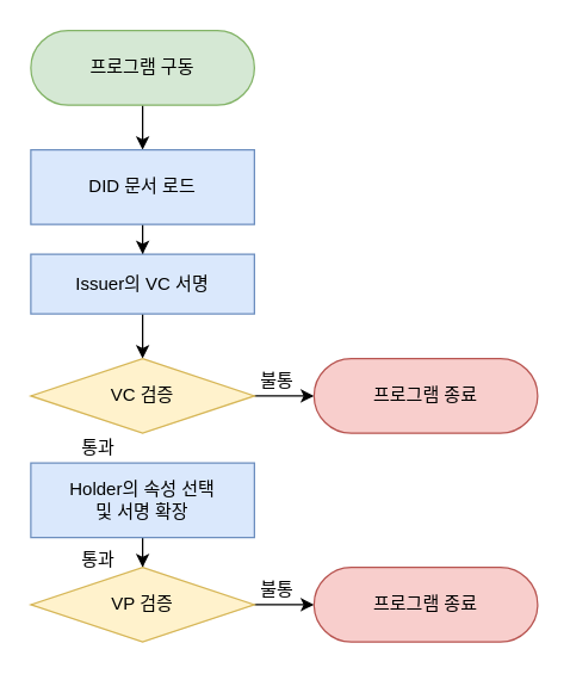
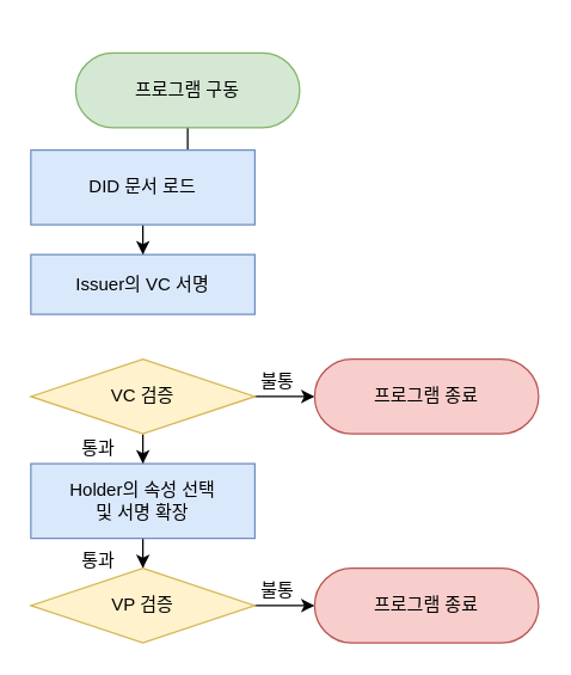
- <mxCell id="3" value="프로그램 구동" style="rounded=1;whiteSpace=wrap;html=1;arcSize=50;fillColor=#d5e8d4;strokeColor=#82b366;" vertex="1" parent="1"><mxGeometry x="20" y="20" width="150" height="50" as="geometry" /></mxCell>
+ <mxCell id="3" value="프로그램 구동" style="rounded=1;whiteSpace=wrap;html=1;arcSize=50;fillColor=#d5e8d4;strokeColor=#82b366;" vertex="1" parent="1"><mxGeometry x="50" y="35" width="150" height="50" as="geometry" /></mxCell>
- <mxCell id="6" style="edgeStyle=orthogonalEdgeStyle;rounded=0;orthogonalLoop=1;jettySize=auto;html=1;entryX=0.5;entryY=0;entryDx=0;entryDy=0;" edge="1" parent="1" source="7" target="10"><mxGeometry relative="1" as="geometry" /></mxCell>
+ <mxCell id="8" value="" style="edgeStyle=orthogonalEdgeStyle;rounded=0;orthogonalLoop=1;jettySize=auto;html=1;" edge="1" parent="1" source="10" target="13"><mxGeometry relative="1" as="geometry" /></mxCell>
